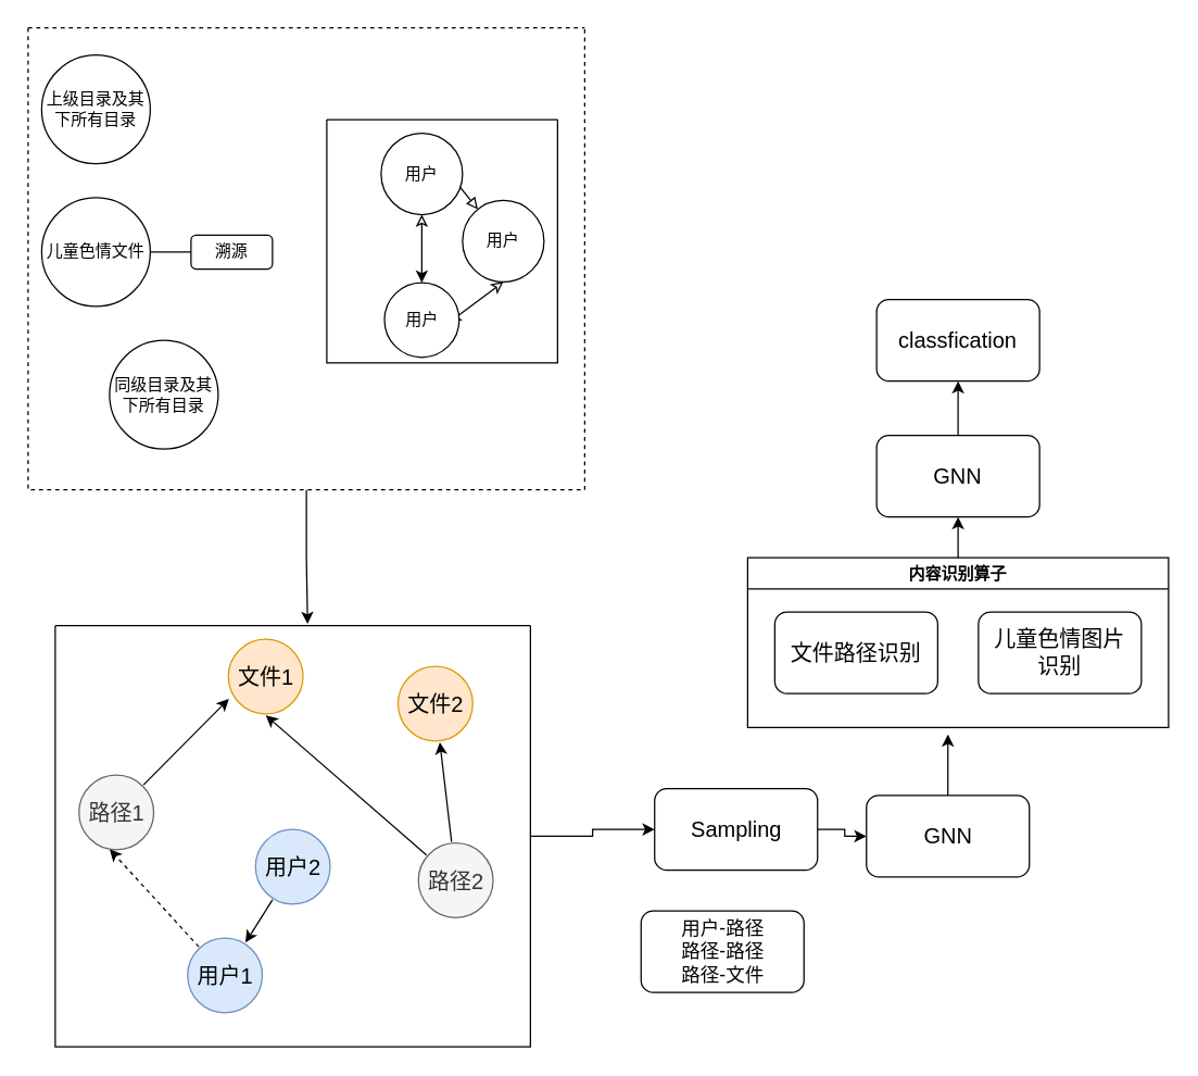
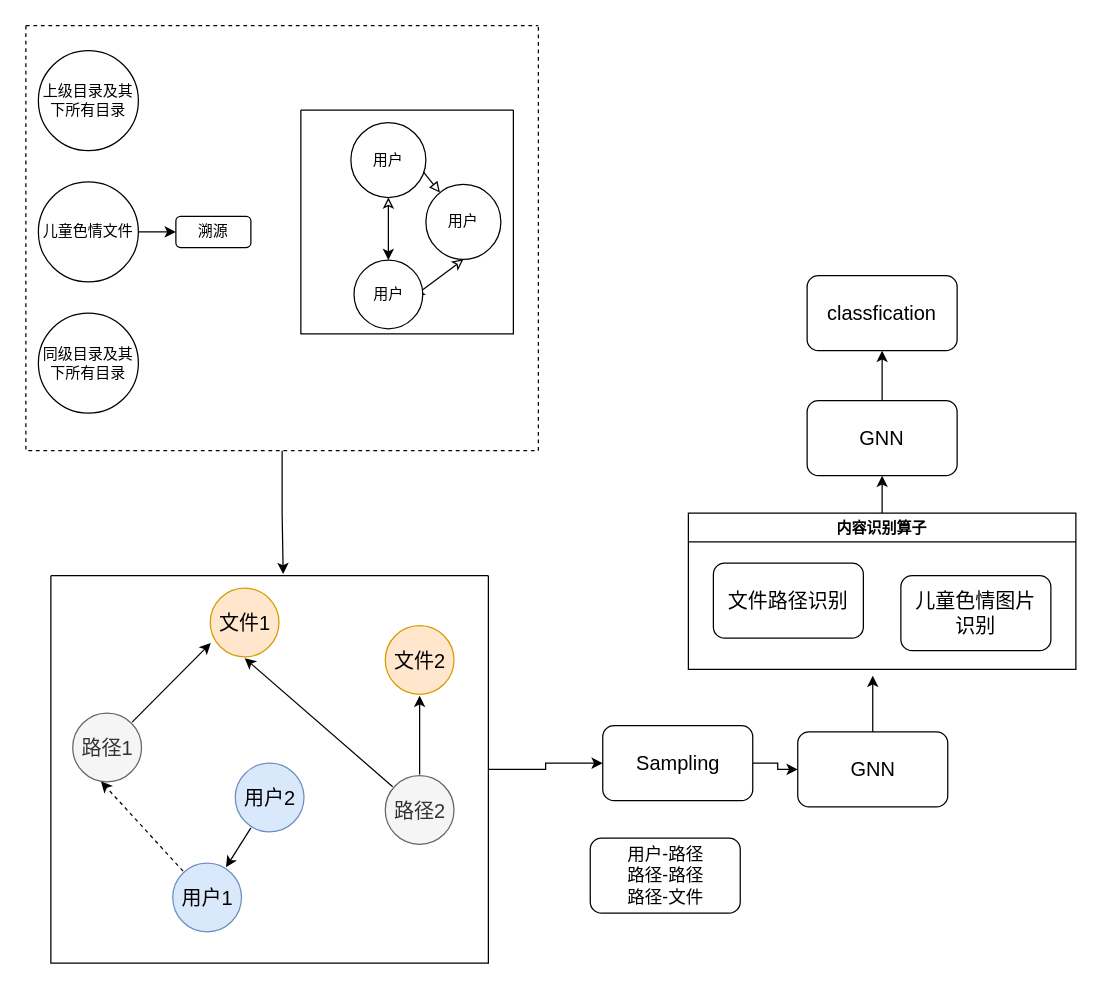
- <mxCell id="31" value="" style="edgeStyle=orthogonalEdgeStyle;rounded=0;orthogonalLoop=1;jettySize=auto;html=1;endArrow=none;" parent="22" source="29" target="30" edge="1"><mxGeometry relative="1" as="geometry" /></mxCell>
+ <mxCell id="31" value="" style="edgeStyle=orthogonalEdgeStyle;rounded=0;orthogonalLoop=1;jettySize=auto;html=1;" parent="22" source="29" target="30" edge="1"><mxGeometry relative="1" as="geometry" /></mxCell>
- <mxCell id="23" value="同级目录及其下所有目录" style="ellipse;whiteSpace=wrap;html=1;aspect=fixed;" parent="22" vertex="1"><mxGeometry x="60" y="230" width="80" height="80" as="geometry" /></mxCell>
+ <mxCell id="23" value="同级目录及其下所有目录" style="ellipse;whiteSpace=wrap;html=1;aspect=fixed;" parent="22" vertex="1"><mxGeometry x="10" y="230" width="80" height="80" as="geometry" /></mxCell>
- <mxCell id="42" value="儿童色情图片&lt;br&gt;识别" style="rounded=1;whiteSpace=wrap;html=1;fontSize=16;" vertex="1" parent="40"><mxGeometry x="170" y="40" width="120" height="60" as="geometry" /></mxCell>
+ <mxCell id="42" value="儿童色情图片&lt;br&gt;识别" style="rounded=1;whiteSpace=wrap;html=1;fontSize=16;" vertex="1" parent="40"><mxGeometry x="170" y="50" width="120" height="60" as="geometry" /></mxCell>
- <mxCell id="6" value="文件2" style="ellipse;whiteSpace=wrap;html=1;aspect=fixed;fillColor=#ffe6cc;strokeColor=#d79b00;fontSize=16;perimeterSpacing=1;" parent="1" vertex="1"><mxGeometry x="292.5" y="490" width="55" height="55" as="geometry" /></mxCell>
+ <mxCell id="6" value="文件2" style="ellipse;whiteSpace=wrap;html=1;aspect=fixed;fillColor=#ffe6cc;strokeColor=#d79b00;fontSize=16;perimeterSpacing=1;" parent="1" vertex="1"><mxGeometry x="307.5" y="500" width="55" height="55" as="geometry" /></mxCell>
